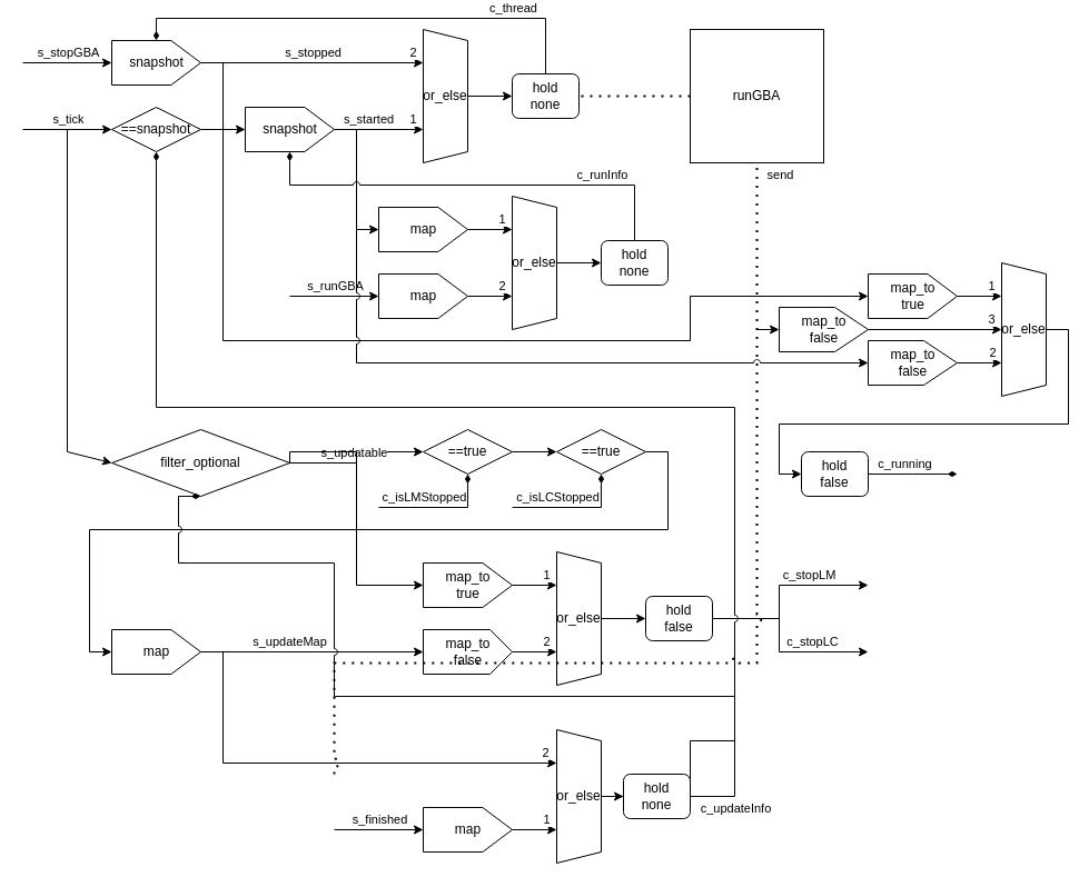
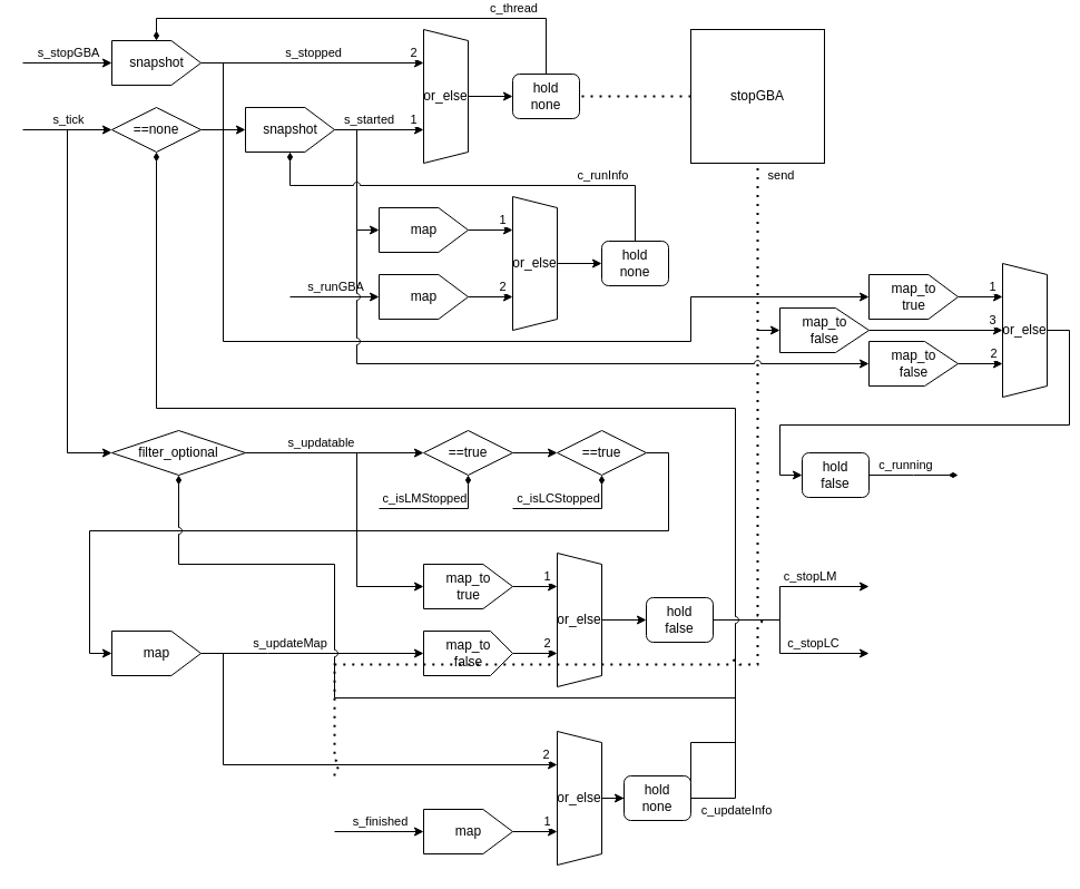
- <mxCell id="73" value="runGBA" style="whiteSpace=wrap;html=1;aspect=fixed;" parent="1" vertex="1"><mxGeometry x="620" y="20" width="120" height="120" as="geometry" /></mxCell>
+ <mxCell id="73" value="stopGBA" style="whiteSpace=wrap;html=1;aspect=fixed;" parent="1" vertex="1"><mxGeometry x="620" y="20" width="120" height="120" as="geometry" /></mxCell>
- <mxCell id="23" value="==snapshot" style="rhombus;whiteSpace=wrap;html=1;" parent="1" vertex="1"><mxGeometry x="100" y="90" width="80" height="40" as="geometry" /></mxCell>
+ <mxCell id="23" value="==none" style="rhombus;whiteSpace=wrap;html=1;" parent="1" vertex="1"><mxGeometry x="100" y="90" width="80" height="40" as="geometry" /></mxCell>
- <mxCell id="39" value="filter_optional" style="rhombus;whiteSpace=wrap;html=1;" parent="1" vertex="1"><mxGeometry x="100" y="380" width="160" height="60" as="geometry" /></mxCell>
+ <mxCell id="39" value="filter_optional" style="rhombus;whiteSpace=wrap;html=1;" parent="1" vertex="1"><mxGeometry x="100" y="380" width="120" height="40" as="geometry" /></mxCell>
